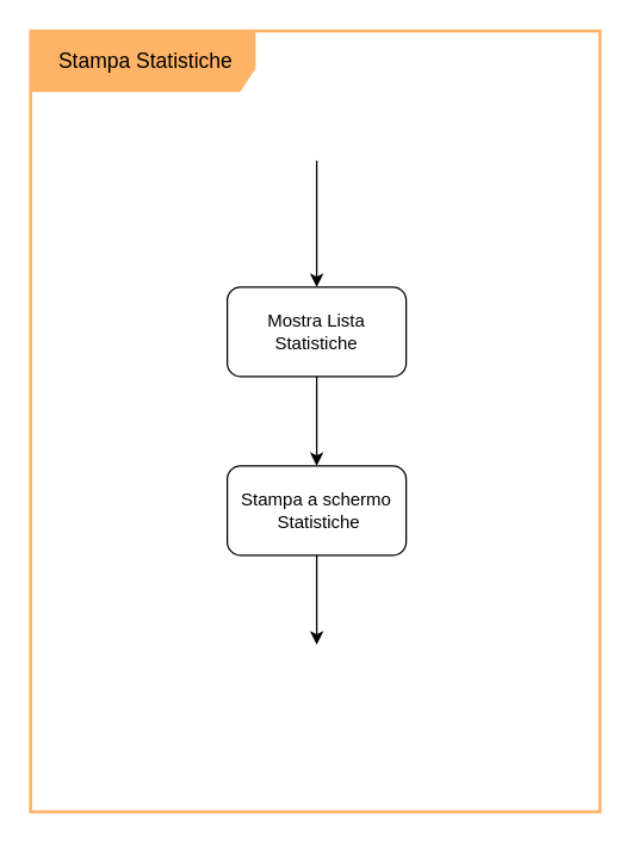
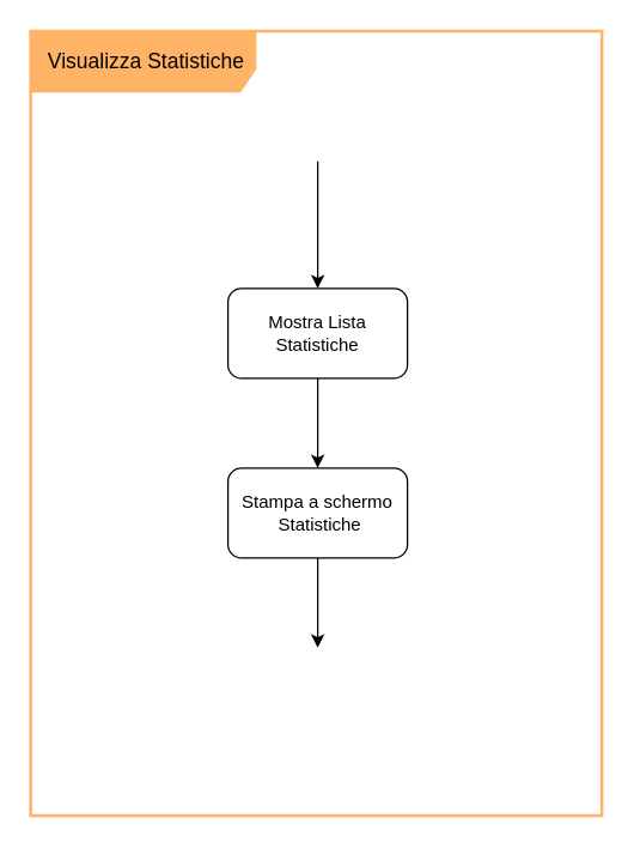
- <mxCell id="9" value="&lt;font style=&quot;font-size: 14px&quot;&gt;Stampa Statistiche&lt;/font&gt;" style="shape=umlFrame;whiteSpace=wrap;html=1;width=150;height=40;boundedLbl=1;verticalAlign=middle;align=center;spacingLeft=5;fillColor=#FFB366;strokeColor=#FFB366;strokeWidth=2;" vertex="1" parent="1"><mxGeometry x="20" y="20" width="382" height="524" as="geometry" /></mxCell>
+ <mxCell id="9" value="&lt;font style=&quot;font-size: 14px&quot;&gt;Visualizza Statistiche&lt;/font&gt;" style="shape=umlFrame;whiteSpace=wrap;html=1;width=150;height=40;boundedLbl=1;verticalAlign=middle;align=center;spacingLeft=5;fillColor=#FFB366;strokeColor=#FFB366;strokeWidth=2;" vertex="1" parent="1"><mxGeometry x="20" y="20" width="382" height="524" as="geometry" /></mxCell>
